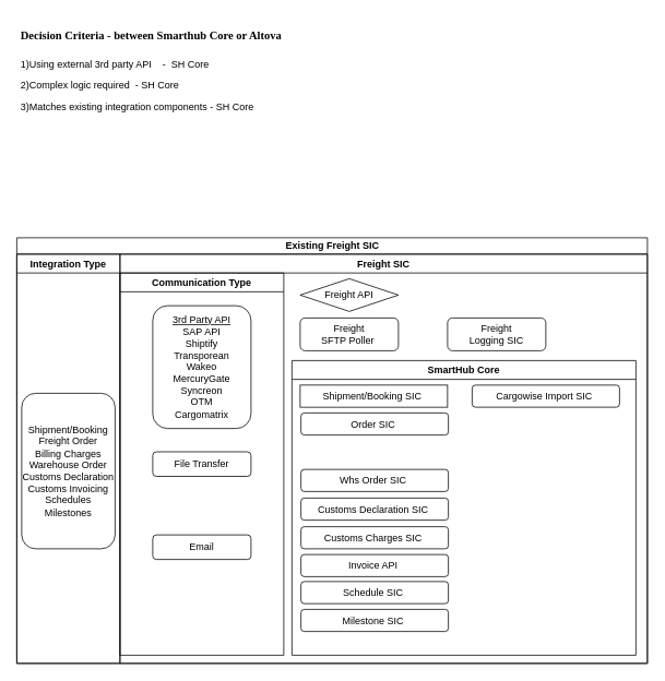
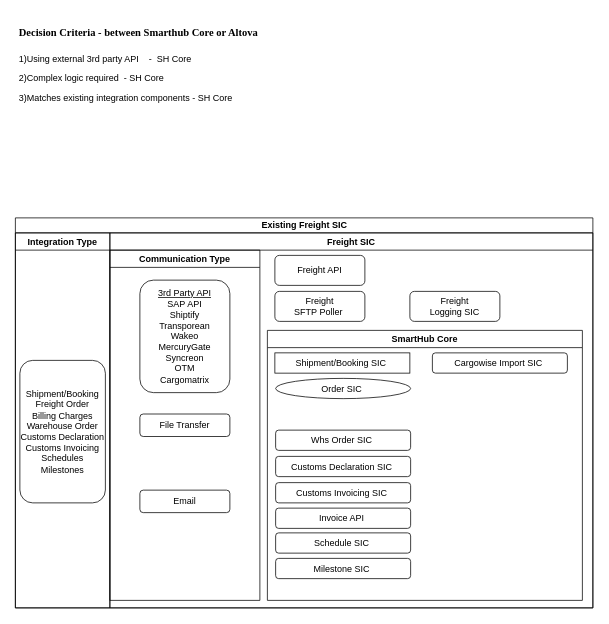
- <mxCell id="6" value="Freight API" style="rhombus;whiteSpace=wrap;html=1;fontFamily=Helvetica;fontSize=12;fontColor=default;fillColor=none;gradientColor=none;" vertex="1" parent="5"><mxGeometry x="220" y="30" width="120" height="40" as="geometry" /></mxCell>
+ <mxCell id="6" value="Freight API" style="rounded=1;whiteSpace=wrap;html=1;fontFamily=Helvetica;fontSize=12;fontColor=default;fillColor=none;gradientColor=none;" vertex="1" parent="5"><mxGeometry x="220" y="30" width="120" height="40" as="geometry" /></mxCell>
- <mxCell id="17" value="Order SIC&amp;nbsp;" style="rounded=1;whiteSpace=wrap;html=1;fontFamily=Helvetica;fontSize=12;fontColor=default;fillColor=none;gradientColor=none;" vertex="1" parent="12"><mxGeometry x="11" y="64" width="180" height="27" as="geometry" /></mxCell>
+ <mxCell id="17" value="Order SIC&amp;nbsp;" style="ellipse;whiteSpace=wrap;html=1;fontFamily=Helvetica;fontSize=12;fontColor=default;fillColor=none;gradientColor=none;" vertex="1" parent="12"><mxGeometry x="11" y="64" width="180" height="27" as="geometry" /></mxCell>
- <mxCell id="14" value="Customs Charges SIC&amp;nbsp;" style="rounded=1;whiteSpace=wrap;html=1;fontFamily=Helvetica;fontSize=12;fontColor=default;fillColor=none;gradientColor=none;" vertex="1" parent="12"><mxGeometry x="11" y="203" width="180" height="27" as="geometry" /></mxCell>
+ <mxCell id="14" value="Customs Invoicing SIC&amp;nbsp;" style="rounded=1;whiteSpace=wrap;html=1;fontFamily=Helvetica;fontSize=12;fontColor=default;fillColor=none;gradientColor=none;" vertex="1" parent="12"><mxGeometry x="11" y="203" width="180" height="27" as="geometry" /></mxCell>
